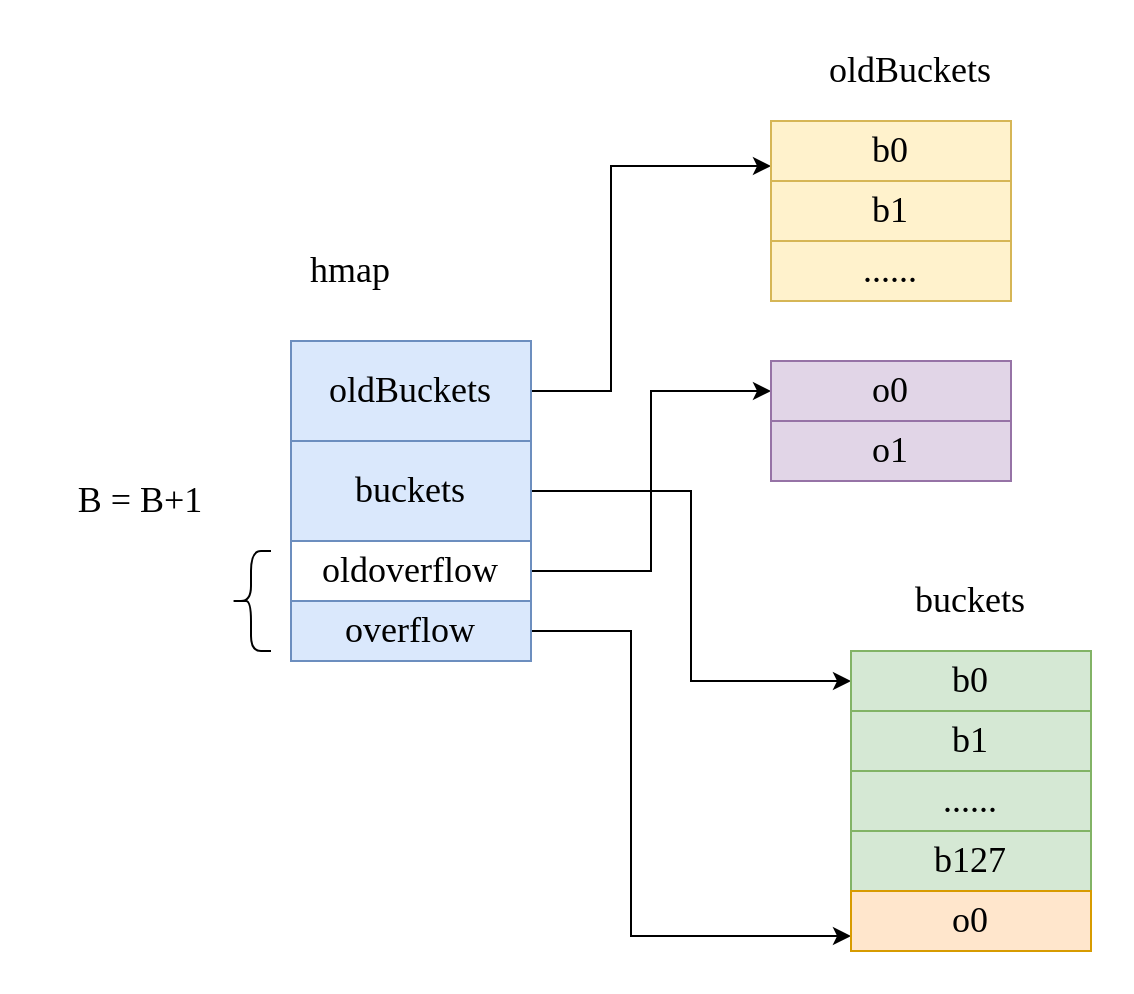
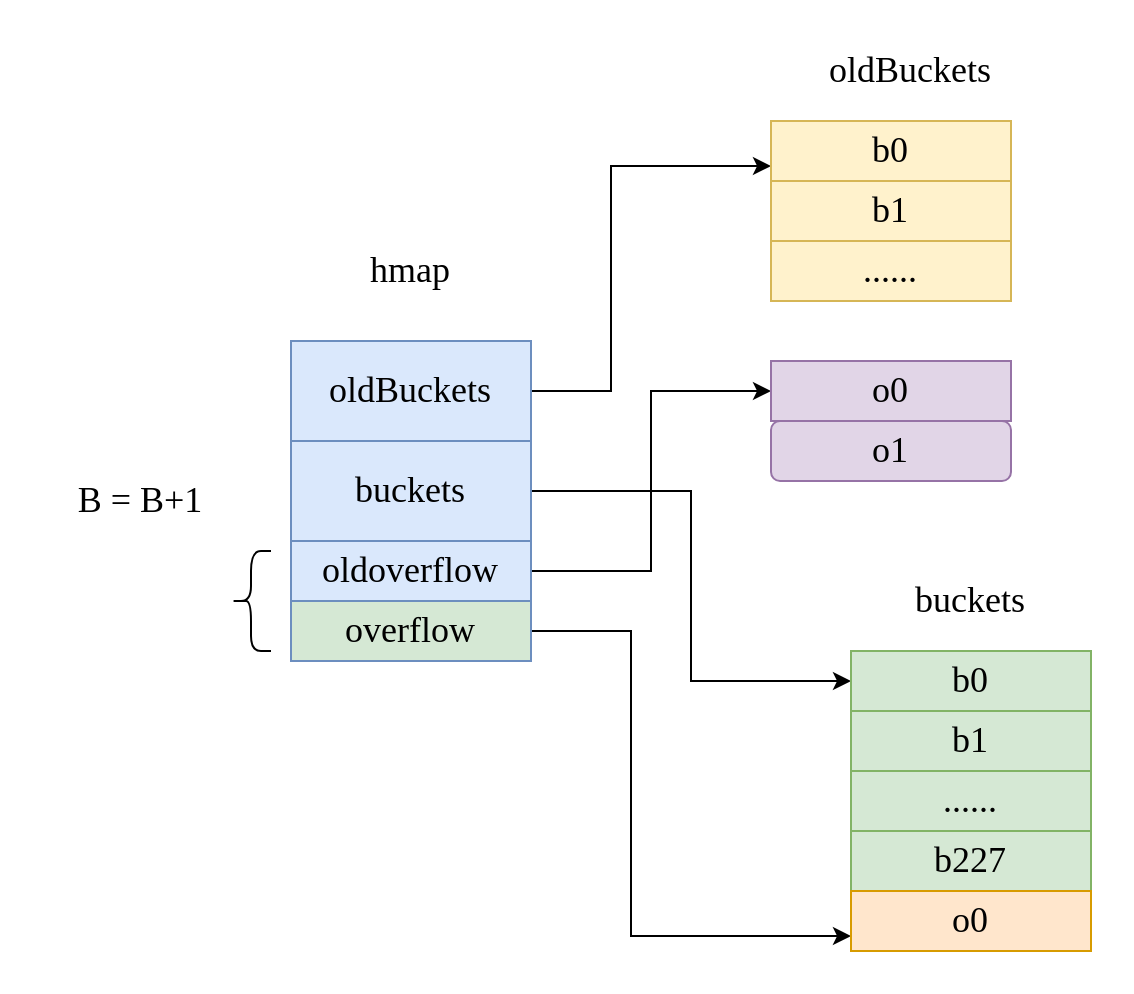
- <mxCell id="6" value="hmap" style="text;html=1;strokeColor=none;fillColor=none;align=center;verticalAlign=middle;whiteSpace=wrap;rounded=0;fontSize=18;fontFamily=Comic Sans MS;" vertex="1" parent="1"><mxGeometry x="145" y="120" width="60" height="30" as="geometry" /></mxCell>
+ <mxCell id="6" value="hmap" style="text;html=1;strokeColor=none;fillColor=none;align=center;verticalAlign=middle;whiteSpace=wrap;rounded=0;fontSize=18;fontFamily=Comic Sans MS;" vertex="1" parent="1"><mxGeometry x="175" y="120" width="60" height="30" as="geometry" /></mxCell>
- <mxCell id="20" value="o1" style="rounded=0;whiteSpace=wrap;html=1;fontFamily=Comic Sans MS;fontSize=18;fillColor=#e1d5e7;strokeColor=#9673a6;" vertex="1" parent="1"><mxGeometry x="385" y="210" width="120" height="30" as="geometry" /></mxCell>
+ <mxCell id="20" value="o1" style="whiteSpace=wrap;html=1;fontFamily=Comic Sans MS;fontSize=18;fillColor=#e1d5e7;strokeColor=#9673a6;rounded=1;" vertex="1" parent="1"><mxGeometry x="385" y="210" width="120" height="30" as="geometry" /></mxCell>
- <mxCell id="10" value="oldoverflow" style="rounded=0;whiteSpace=wrap;html=1;fontFamily=Comic Sans MS;fontSize=18;fillColor=#ffffff;strokeColor=#6c8ebf;" vertex="1" parent="1"><mxGeometry x="145" y="270" width="120" height="30" as="geometry" /></mxCell>
+ <mxCell id="10" value="oldoverflow" style="rounded=0;whiteSpace=wrap;html=1;fontFamily=Comic Sans MS;fontSize=18;fillColor=#dae8fc;strokeColor=#6c8ebf;" vertex="1" parent="1"><mxGeometry x="145" y="270" width="120" height="30" as="geometry" /></mxCell>
- <mxCell id="8" value="overflow" style="rounded=0;whiteSpace=wrap;html=1;fontFamily=Comic Sans MS;fontSize=18;fillColor=#dae8fc;strokeColor=#6c8ebf;" vertex="1" parent="1"><mxGeometry x="145" y="300" width="120" height="30" as="geometry" /></mxCell>
+ <mxCell id="8" value="overflow" style="rounded=0;whiteSpace=wrap;html=1;fontFamily=Comic Sans MS;fontSize=18;fillColor=#d5e8d4;strokeColor=#6c8ebf;" vertex="1" parent="1"><mxGeometry x="145" y="300" width="120" height="30" as="geometry" /></mxCell>
- <mxCell id="17" value="b127" style="rounded=0;whiteSpace=wrap;html=1;fontFamily=Comic Sans MS;fontSize=18;fillColor=#d5e8d4;strokeColor=#82b366;" vertex="1" parent="1"><mxGeometry x="425" y="415" width="120" height="30" as="geometry" /></mxCell>
+ <mxCell id="17" value="b227" style="rounded=0;whiteSpace=wrap;html=1;fontFamily=Comic Sans MS;fontSize=18;fillColor=#d5e8d4;strokeColor=#82b366;" vertex="1" parent="1"><mxGeometry x="425" y="415" width="120" height="30" as="geometry" /></mxCell>
